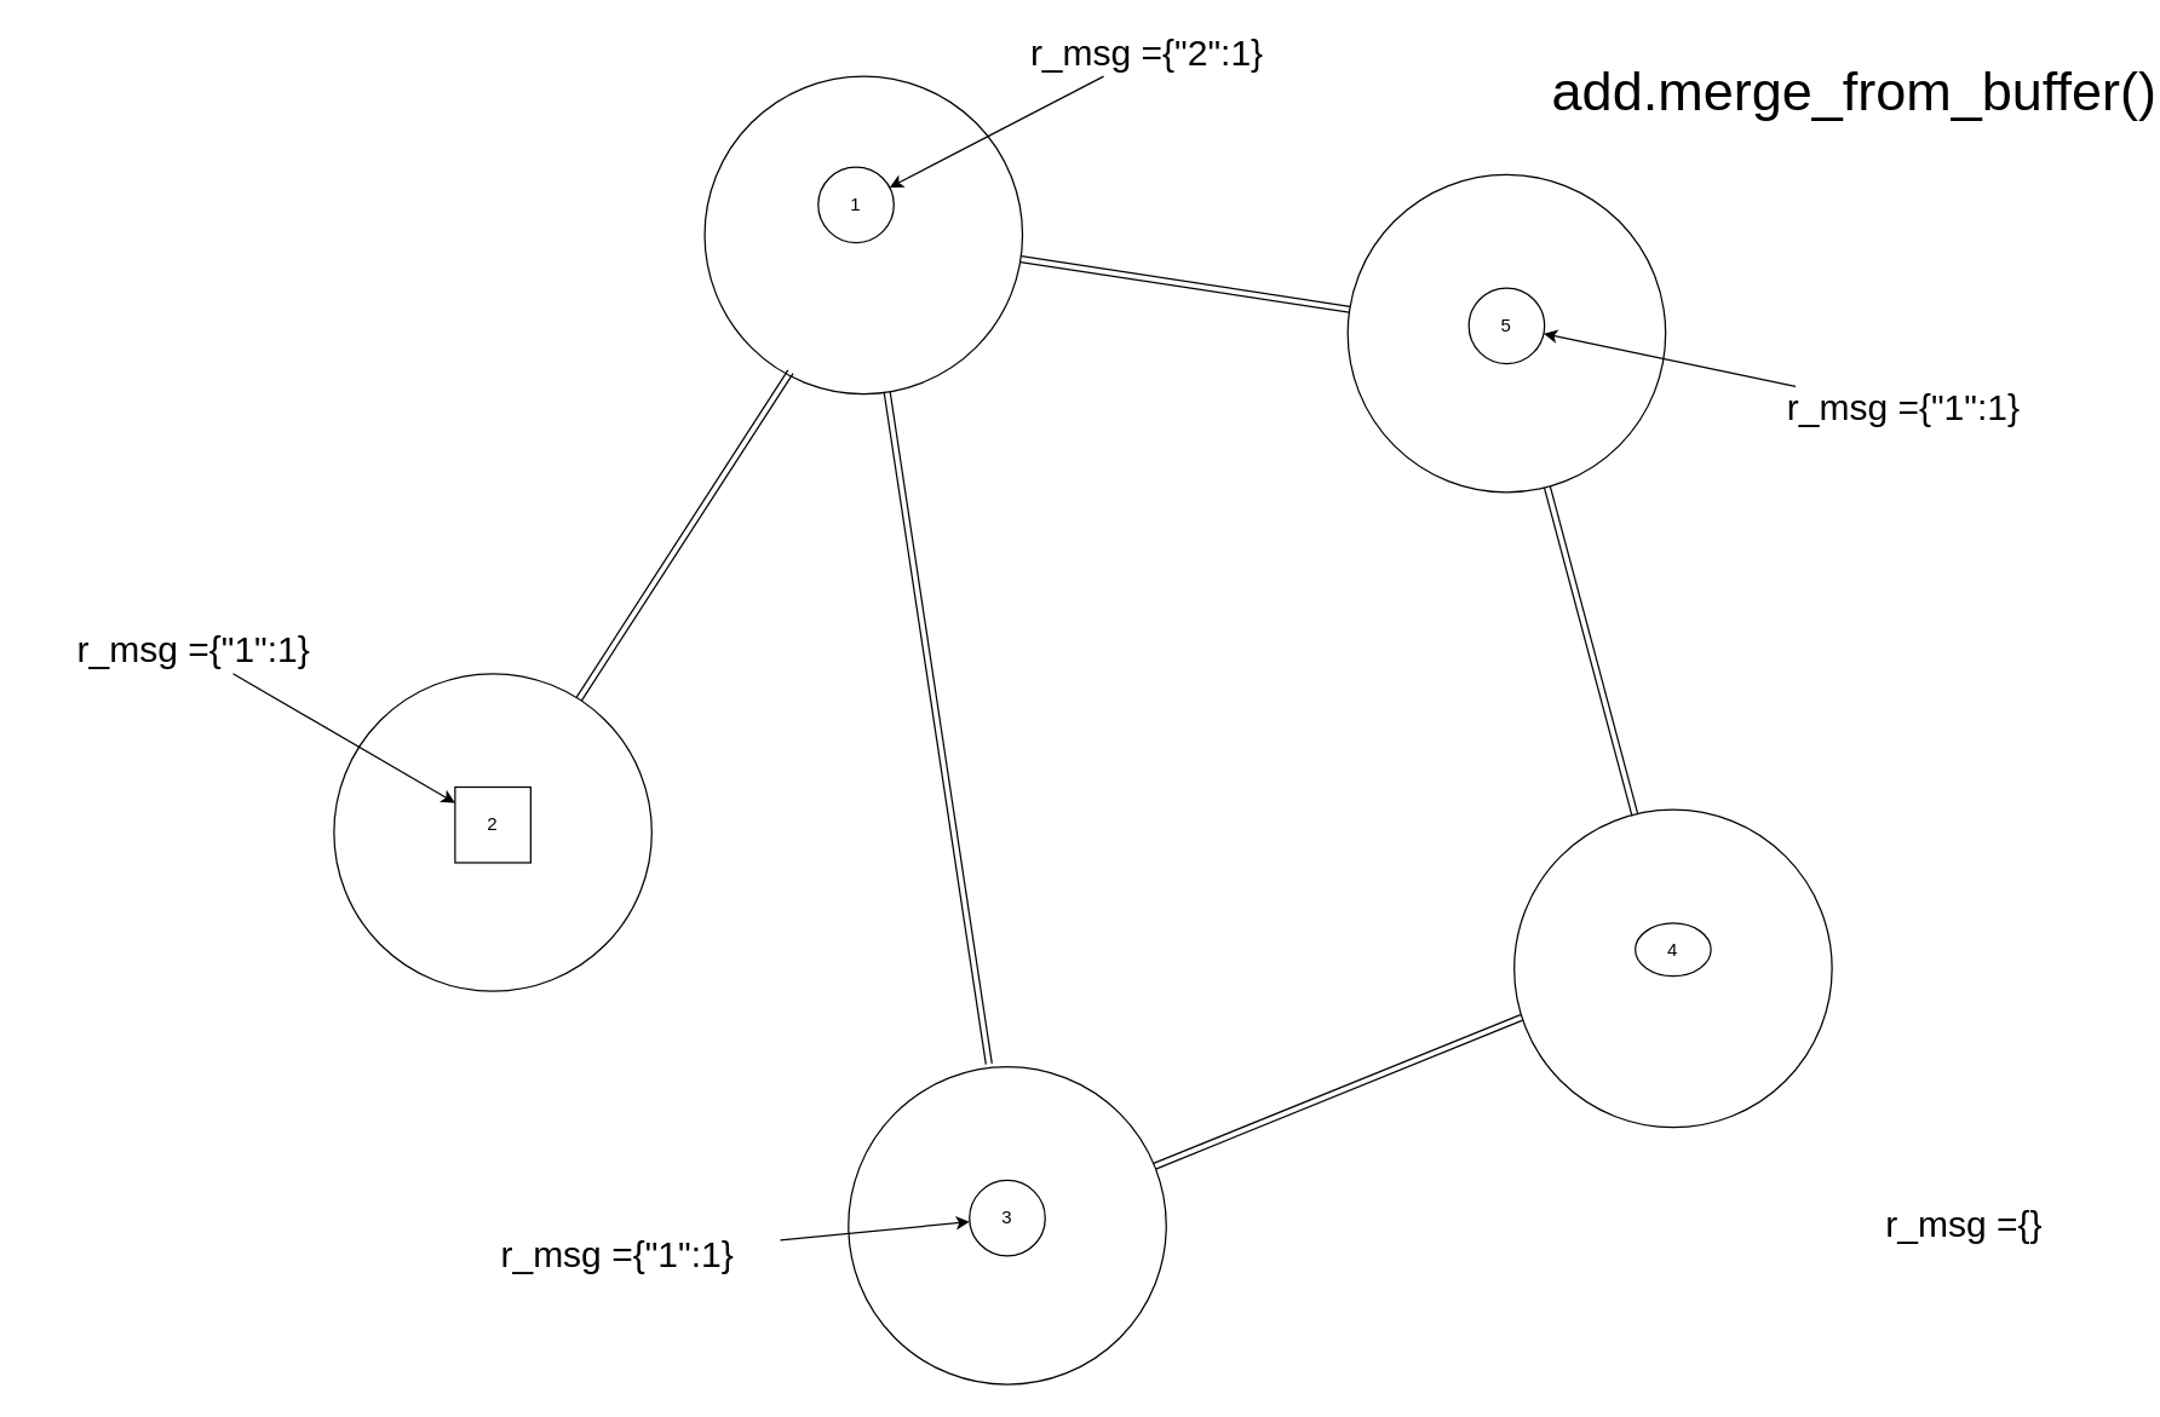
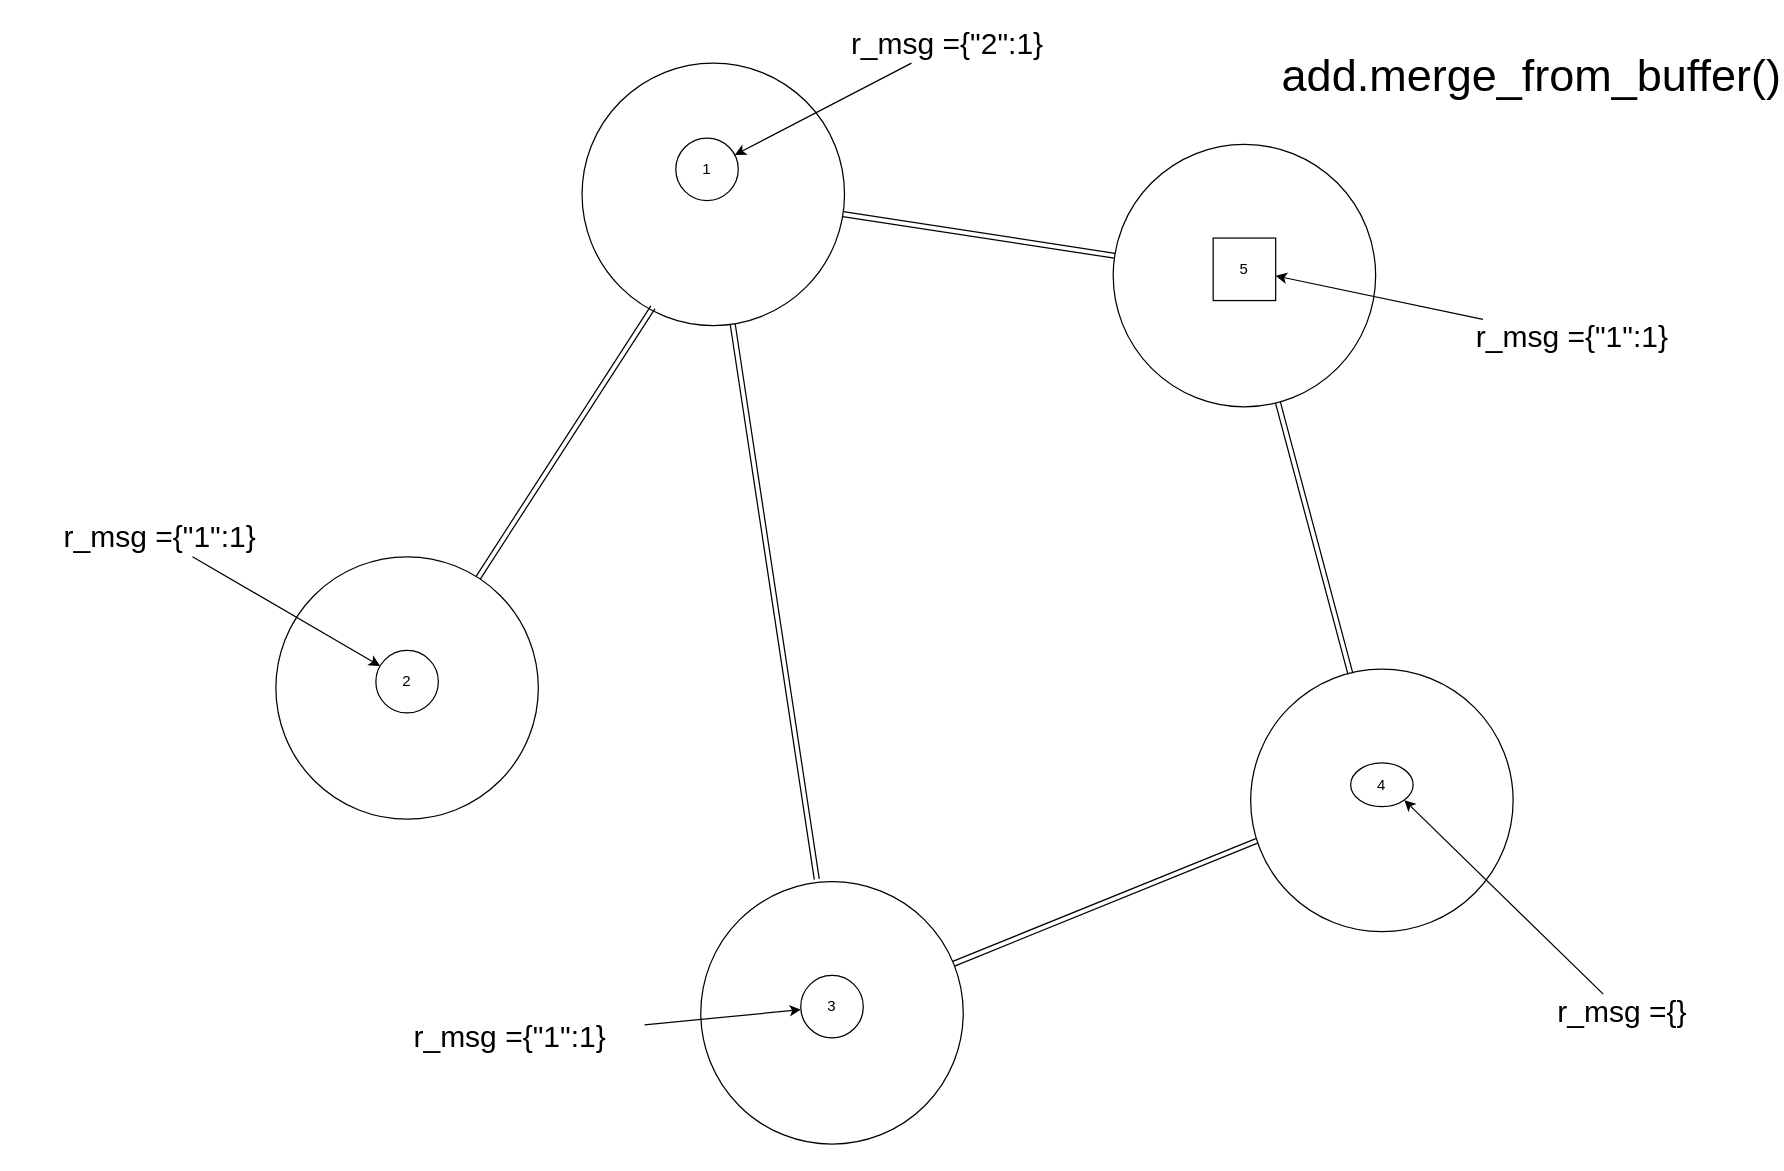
- <mxCell id="55" value="5" style="ellipse;whiteSpace=wrap;html=1;aspect=fixed;strokeColor=default;fillColor=none;" parent="53" vertex="1"><mxGeometry x="80" y="75" width="50" height="50" as="geometry" /></mxCell>
+ <mxCell id="55" value="5" style="whiteSpace=wrap;html=1;aspect=fixed;strokeColor=default;fillColor=none;rounded=0;" parent="53" vertex="1"><mxGeometry x="80" y="75" width="50" height="50" as="geometry" /></mxCell>
- <mxCell id="46" value="2" style="whiteSpace=wrap;html=1;aspect=fixed;strokeColor=default;fillColor=none;rounded=0;" parent="44" vertex="1"><mxGeometry x="80" y="75" width="50" height="50" as="geometry" /></mxCell>
+ <mxCell id="46" value="2" style="ellipse;whiteSpace=wrap;html=1;aspect=fixed;strokeColor=default;fillColor=none;" parent="44" vertex="1"><mxGeometry x="80" y="75" width="50" height="50" as="geometry" /></mxCell>
+ <mxCell id="68" style="edgeStyle=none;html=1;entryX=1;entryY=1;entryDx=0;entryDy=0;" edge="1" parent="1" source="69" target="52"><mxGeometry relative="1" as="geometry" /></mxCell>
